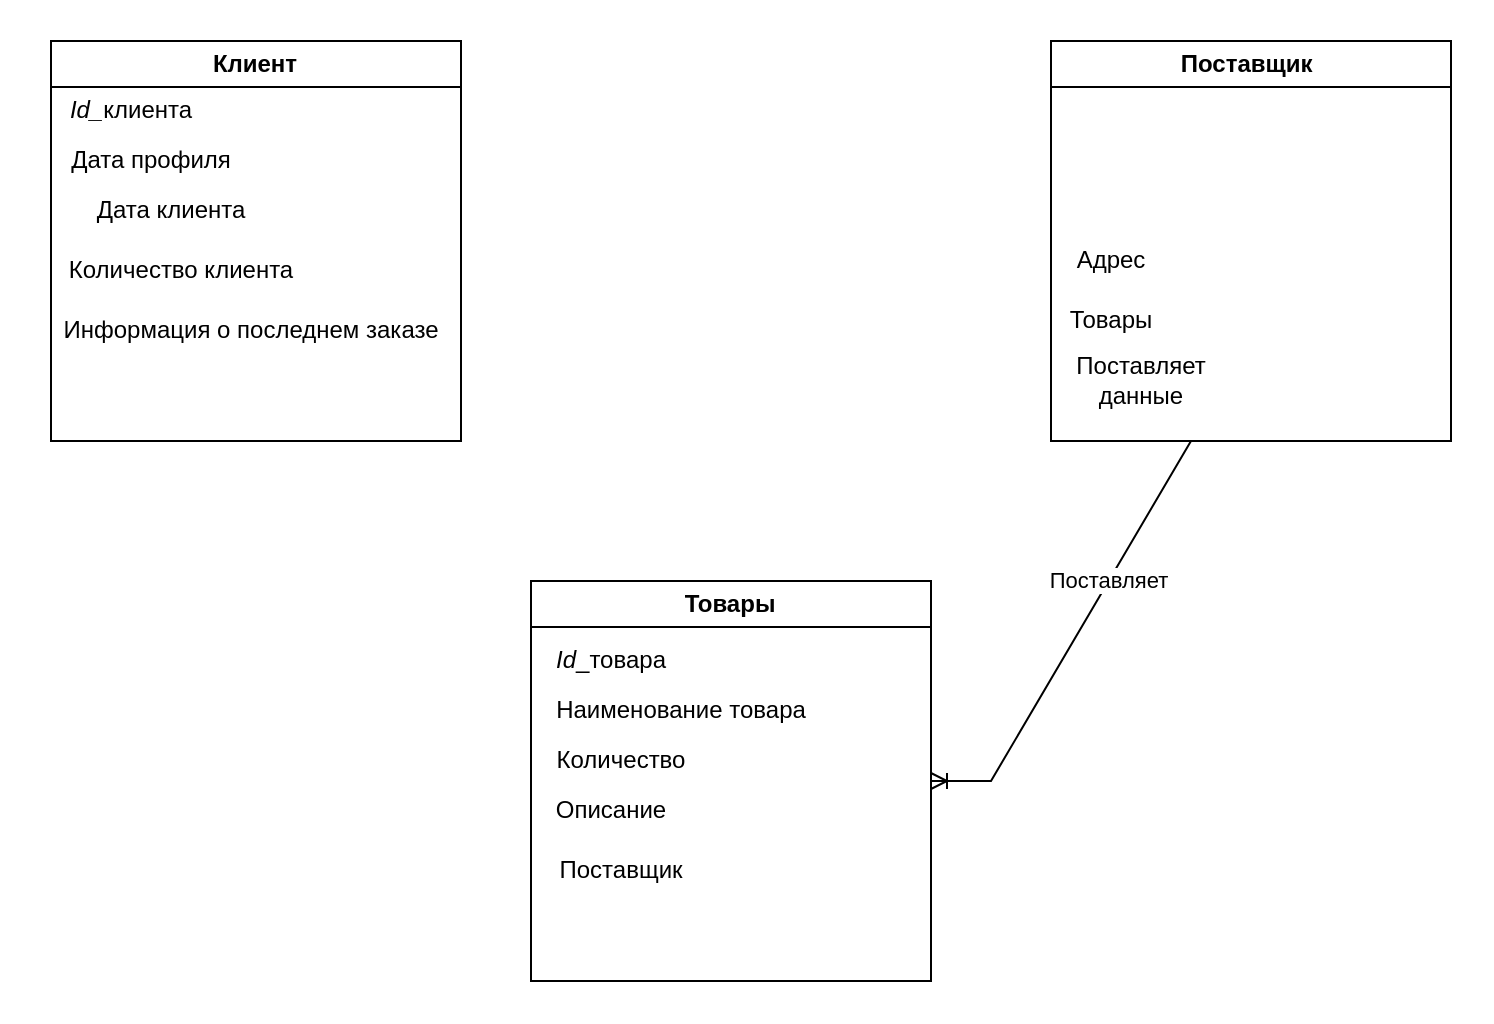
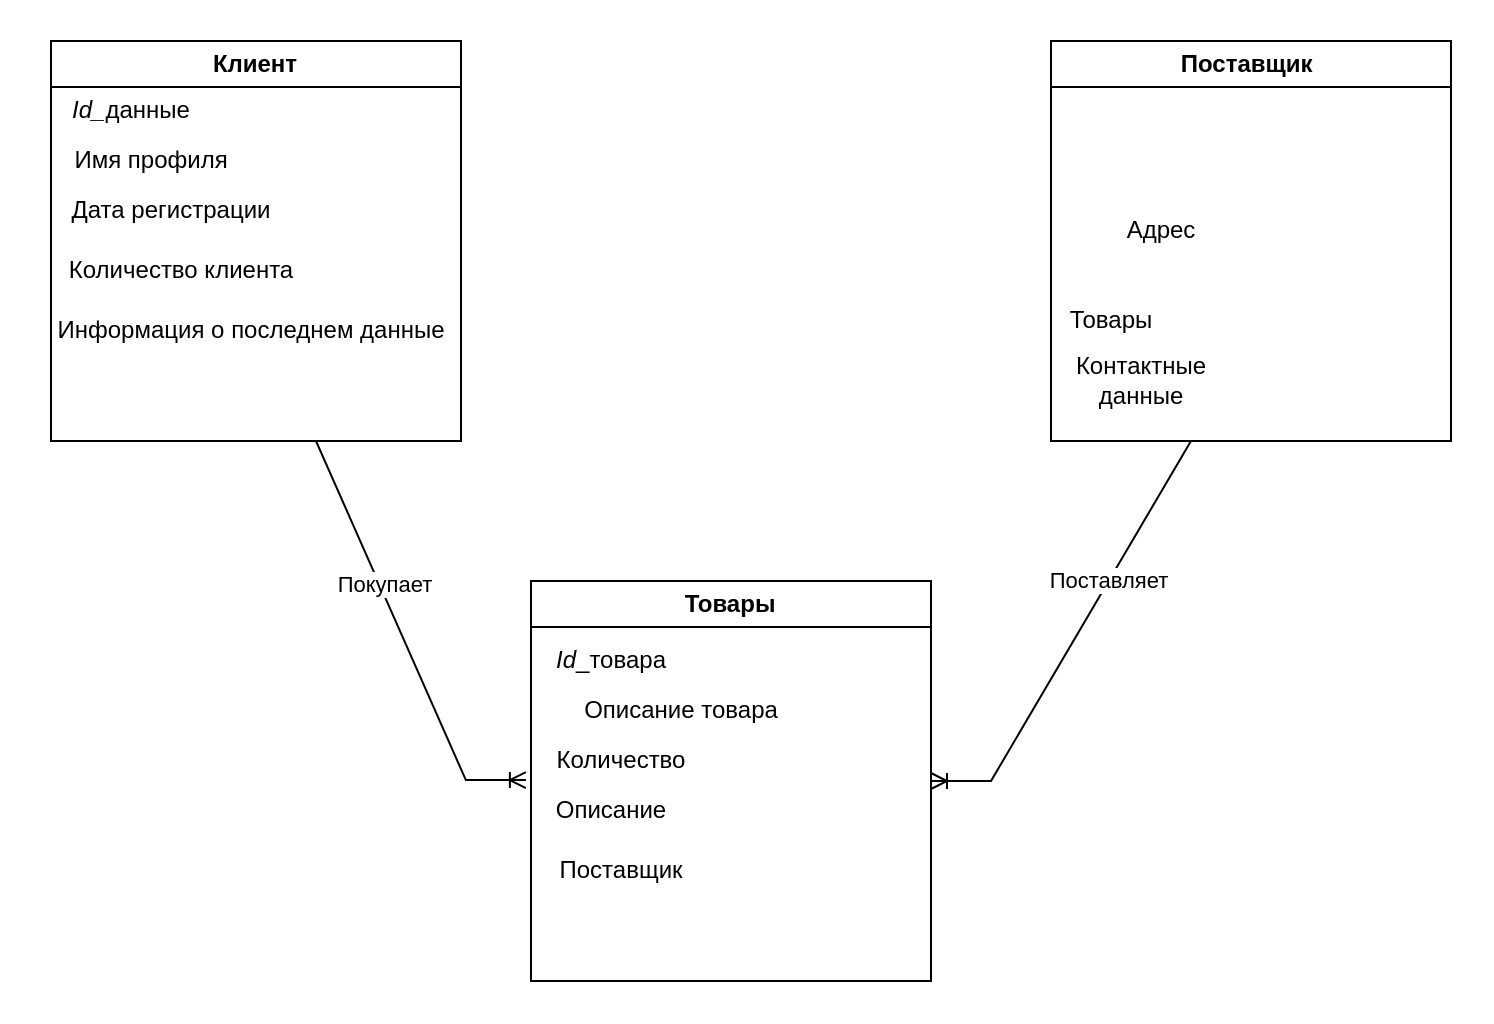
- <mxCell id="4" value="&lt;i&gt;Id_&lt;/i&gt;клиента" style="text;html=1;align=center;verticalAlign=middle;resizable=0;points=[];autosize=1;strokeColor=none;fillColor=none;" vertex="1" parent="3"><mxGeometry y="20" width="80" height="30" as="geometry" /></mxCell>
+ <mxCell id="4" value="&lt;i&gt;Id_&lt;/i&gt;данные" style="text;html=1;align=center;verticalAlign=middle;resizable=0;points=[];autosize=1;strokeColor=none;fillColor=none;" vertex="1" parent="3"><mxGeometry y="20" width="80" height="30" as="geometry" /></mxCell>
- <mxCell id="5" value="Дата профиля" style="text;html=1;align=center;verticalAlign=middle;resizable=0;points=[];autosize=1;strokeColor=none;fillColor=none;" vertex="1" parent="3"><mxGeometry y="45" width="100" height="30" as="geometry" /></mxCell>
+ <mxCell id="5" value="Имя профиля" style="text;html=1;align=center;verticalAlign=middle;resizable=0;points=[];autosize=1;strokeColor=none;fillColor=none;" vertex="1" parent="3"><mxGeometry y="45" width="100" height="30" as="geometry" /></mxCell>
- <mxCell id="6" value="Дата клиента" style="text;html=1;align=center;verticalAlign=middle;resizable=0;points=[];autosize=1;strokeColor=none;fillColor=none;" vertex="1" parent="3"><mxGeometry y="70" width="120" height="30" as="geometry" /></mxCell>
+ <mxCell id="6" value="Дата регистрации" style="text;html=1;align=center;verticalAlign=middle;resizable=0;points=[];autosize=1;strokeColor=none;fillColor=none;" vertex="1" parent="3"><mxGeometry y="70" width="120" height="30" as="geometry" /></mxCell>
- <mxCell id="16" value="Адрес" style="text;html=1;align=center;verticalAlign=middle;resizable=0;points=[];autosize=1;strokeColor=none;fillColor=none;" vertex="1" parent="15"><mxGeometry y="95" width="60" height="30" as="geometry" /></mxCell>
+ <mxCell id="16" value="Адрес" style="text;html=1;align=center;verticalAlign=middle;resizable=0;points=[];autosize=1;strokeColor=none;fillColor=none;" vertex="1" parent="15"><mxGeometry x="25" y="80" width="60" height="30" as="geometry" /></mxCell>
- <mxCell id="8" value="Информация о последнем заказе" style="text;html=1;align=center;verticalAlign=middle;resizable=0;points=[];autosize=1;strokeColor=none;fillColor=none;" vertex="1" parent="3"><mxGeometry x="-5" y="130" width="210" height="30" as="geometry" /></mxCell>
+ <mxCell id="8" value="Информация о последнем данные" style="text;html=1;align=center;verticalAlign=middle;resizable=0;points=[];autosize=1;strokeColor=none;fillColor=none;" vertex="1" parent="3"><mxGeometry x="-5" y="130" width="210" height="30" as="geometry" /></mxCell>
- <mxCell id="18" value="Поставляет&lt;br/&gt;данные" style="text;html=1;align=center;verticalAlign=middle;resizable=0;points=[];autosize=1;strokeColor=none;fillColor=none;" vertex="1" parent="15"><mxGeometry y="150" width="90" height="40" as="geometry" /></mxCell>
+ <mxCell id="18" value="Контактные&lt;br/&gt;данные" style="text;html=1;align=center;verticalAlign=middle;resizable=0;points=[];autosize=1;strokeColor=none;fillColor=none;" vertex="1" parent="15"><mxGeometry y="150" width="90" height="40" as="geometry" /></mxCell>
+ <mxCell id="19" value="" style="edgeStyle=entityRelationEdgeStyle;fontSize=12;html=1;endArrow=ERoneToMany;rounded=0;exitX=0.5;exitY=1;exitDx=0;exitDy=0;entryX=-0.032;entryY=-0.015;entryDx=0;entryDy=0;entryPerimeter=0;" edge="1" parent="1" source="3" target="13"><mxGeometry width="100" height="100" relative="1" as="geometry"><mxPoint x="315" y="300" as="sourcePoint" /><mxPoint x="415" y="200" as="targetPoint" /></mxGeometry></mxCell>
+ <mxCell id="20" value="Покупает" style="edgeLabel;html=1;align=center;verticalAlign=middle;resizable=0;points=[];" vertex="1" connectable="0" parent="19"><mxGeometry x="-0.113" y="2" relative="1" as="geometry"><mxPoint as="offset" /></mxGeometry></mxCell>
- <mxCell id="11" value="Наименование товара" style="text;html=1;align=center;verticalAlign=middle;resizable=0;points=[];autosize=1;strokeColor=none;fillColor=none;" vertex="1" parent="9"><mxGeometry y="50" width="150" height="30" as="geometry" /></mxCell>
+ <mxCell id="11" value="Описание товара" style="text;html=1;align=center;verticalAlign=middle;resizable=0;points=[];autosize=1;strokeColor=none;fillColor=none;" vertex="1" parent="9"><mxGeometry y="50" width="150" height="30" as="geometry" /></mxCell>
